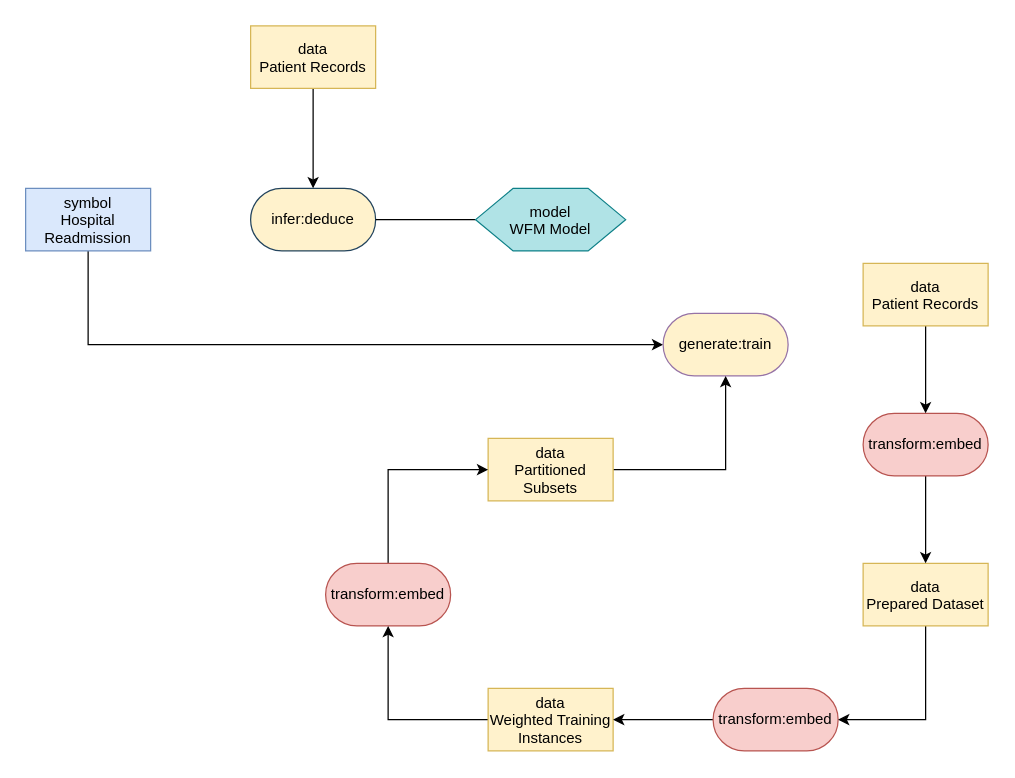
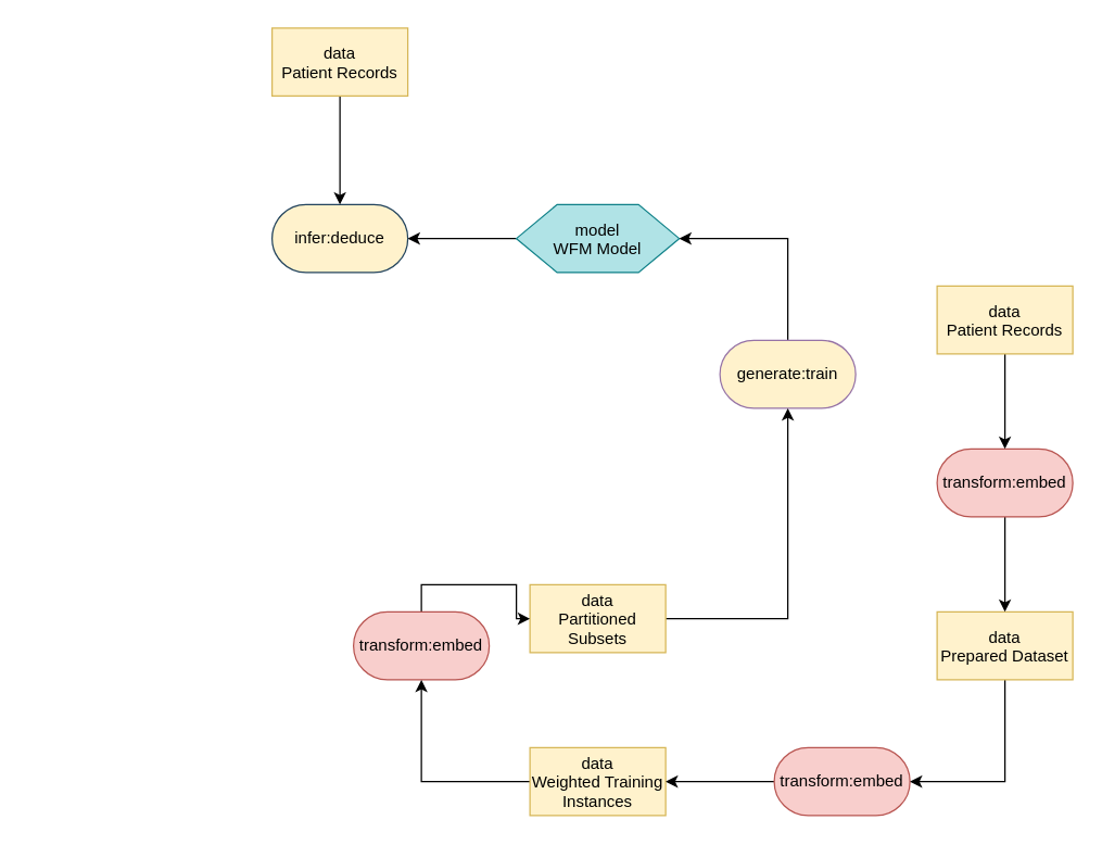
- <mxCell id="3" value="symbol&#10;Hospital&#10;Readmission" style="rectangle;fillColor=#dae8fc;strokeColor=#6c8ebf;" parent="1" name="symbol" vertex="1"><mxGeometry x="20" y="150" width="100" height="50" as="geometry" /></mxCell>
- <mxCell id="7" style="edgeStyle=orthogonalEdgeStyle;rounded=0;orthogonalLoop=1;jettySize=auto;html=1;exitX=0;exitY=0.5;exitDx=0;exitDy=0;entryX=1;entryY=0.5;entryDx=0;entryDy=0;endArrow=none;" parent="1" source="8" target="4" edge="1"><mxGeometry relative="1" as="geometry" /></mxCell>
+ <mxCell id="7" style="edgeStyle=orthogonalEdgeStyle;rounded=0;orthogonalLoop=1;jettySize=auto;html=1;exitX=0;exitY=0.5;exitDx=0;exitDy=0;entryX=1;entryY=0.5;entryDx=0;entryDy=0;" parent="1" source="8" target="4" edge="1"><mxGeometry relative="1" as="geometry" /></mxCell>
+ <mxCell id="9" style="edgeStyle=orthogonalEdgeStyle;rounded=0;orthogonalLoop=1;jettySize=auto;html=1;exitX=0.5;exitY=0;exitDx=0;exitDy=0;entryX=1;entryY=0.5;entryDx=0;entryDy=0;" parent="1" source="10" target="8" edge="1"><mxGeometry relative="1" as="geometry" /></mxCell>
- <mxCell id="2" style="edgeStyle=orthogonalEdgeStyle;rounded=0;orthogonalLoop=1;jettySize=auto;html=1;exitX=0.5;exitY=1;exitDx=0;exitDy=0;entryX=0;entryY=0.5;entryDx=0;entryDy=0;" parent="1" source="3" target="10" edge="1"><mxGeometry relative="1" as="geometry" /></mxCell>
- <mxCell id="12" value="data&#10;Partitioned&#10;Subsets" style="rectangle;fillColor=#fff2cc;strokeColor=#d6b656;" parent="1" name="data" vertex="1"><mxGeometry x="390" y="350" width="100" height="50" as="geometry" /></mxCell>
+ <mxCell id="12" value="data&#10;Partitioned&#10;Subsets" style="rectangle;fillColor=#fff2cc;strokeColor=#d6b656;" parent="1" name="data" vertex="1"><mxGeometry x="390" y="430" width="100" height="50" as="geometry" /></mxCell>
